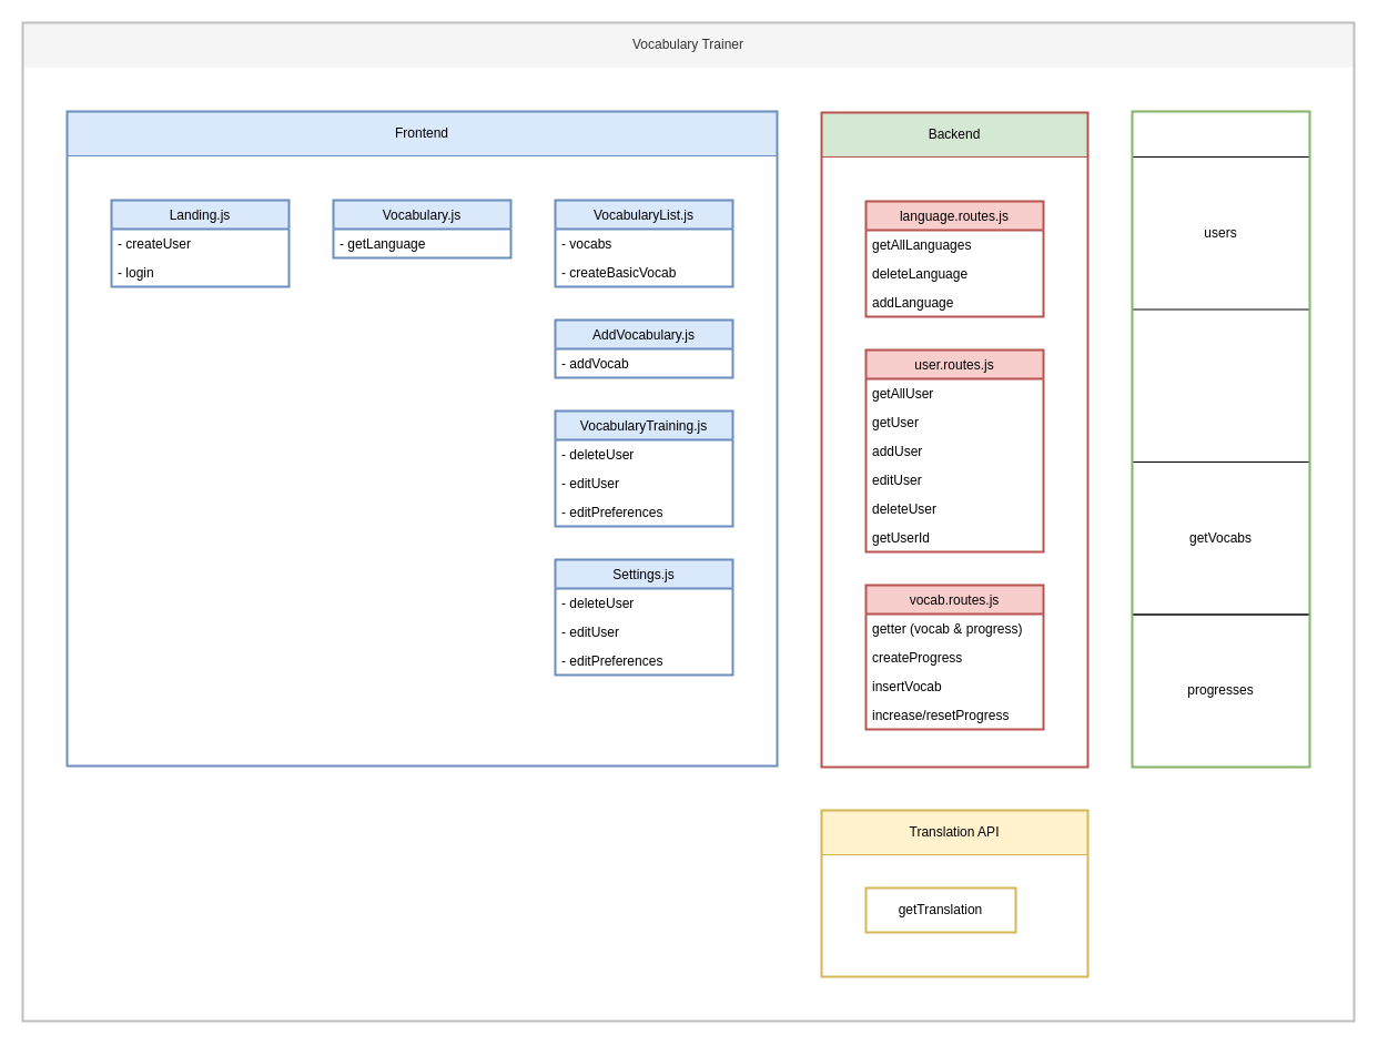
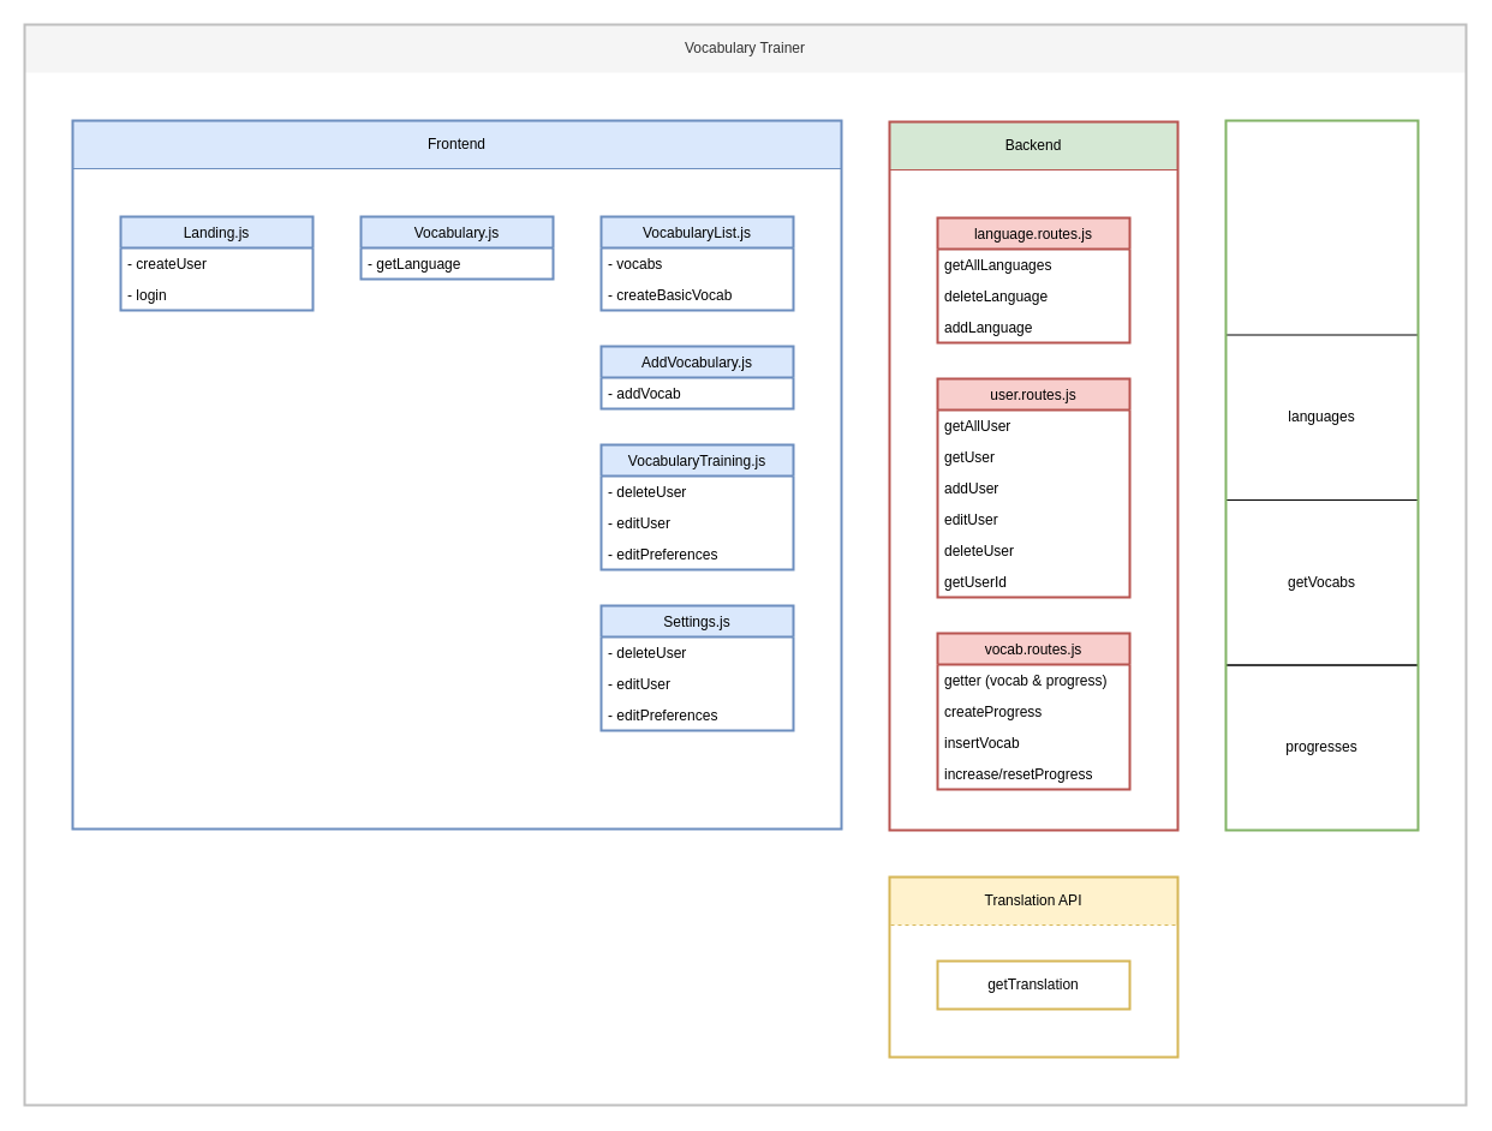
- <mxCell id="7" value="users" style="rounded=0;whiteSpace=wrap;html=1;fillColor=none;align=center;" vertex="1" parent="3"><mxGeometry width="160" height="137.5" as="geometry" /></mxCell>
+ <mxCell id="6" value="languages" style="rounded=0;whiteSpace=wrap;html=1;fillColor=none;align=center;" vertex="1" parent="3"><mxGeometry y="137.5" width="160" height="137.5" as="geometry" /></mxCell>
- <mxCell id="14" value="Translation API" style="rounded=0;whiteSpace=wrap;html=1;fillColor=#fff2cc;align=center;strokeColor=#d6b656;strokeWidth=1;glass=0;" vertex="1" parent="1"><mxGeometry x="740" y="730" width="240" height="40" as="geometry" /></mxCell>
+ <mxCell id="14" value="Translation API" style="rounded=0;whiteSpace=wrap;html=1;fillColor=#fff2cc;align=center;strokeColor=#d6b656;strokeWidth=1;glass=0;dashed=1;" vertex="1" parent="1"><mxGeometry x="740" y="730" width="240" height="40" as="geometry" /></mxCell>
- <mxCell id="16" value="&lt;div&gt;getTranslation&lt;br&gt;&lt;/div&gt;" style="rounded=0;whiteSpace=wrap;html=1;fillColor=none;align=center;strokeColor=#d6b656;strokeWidth=2;glass=0;" vertex="1" parent="1"><mxGeometry x="780" y="800" width="135" height="40" as="geometry" /></mxCell>
+ <mxCell id="16" value="&lt;div&gt;getTranslation&lt;br&gt;&lt;/div&gt;" style="rounded=0;whiteSpace=wrap;html=1;fillColor=none;align=center;strokeColor=#d6b656;strokeWidth=2;glass=0;" vertex="1" parent="1"><mxGeometry x="780" y="800" width="160" height="40" as="geometry" /></mxCell>
